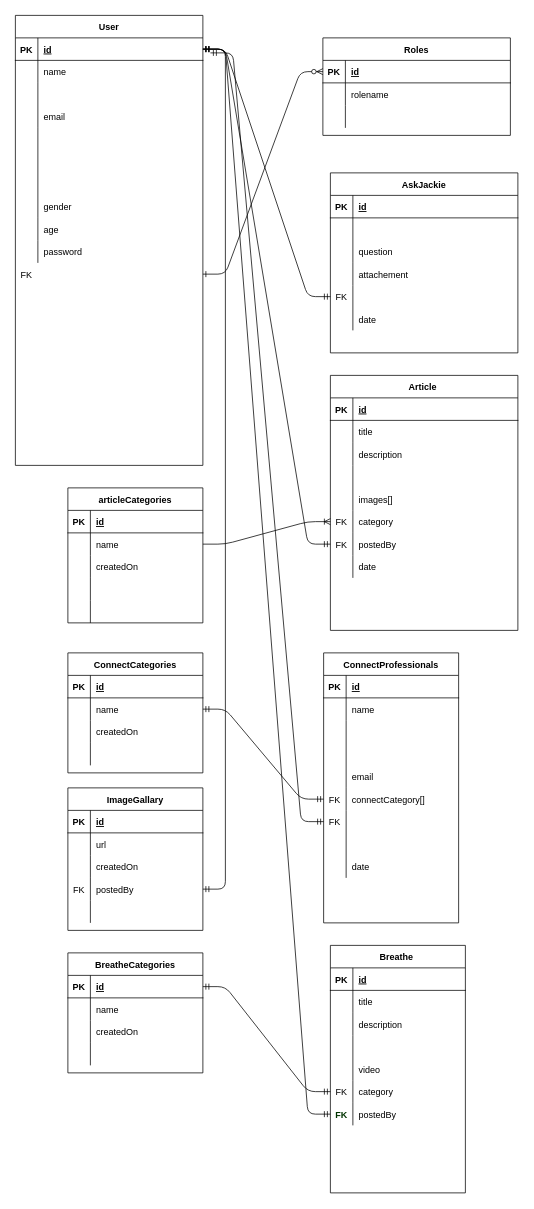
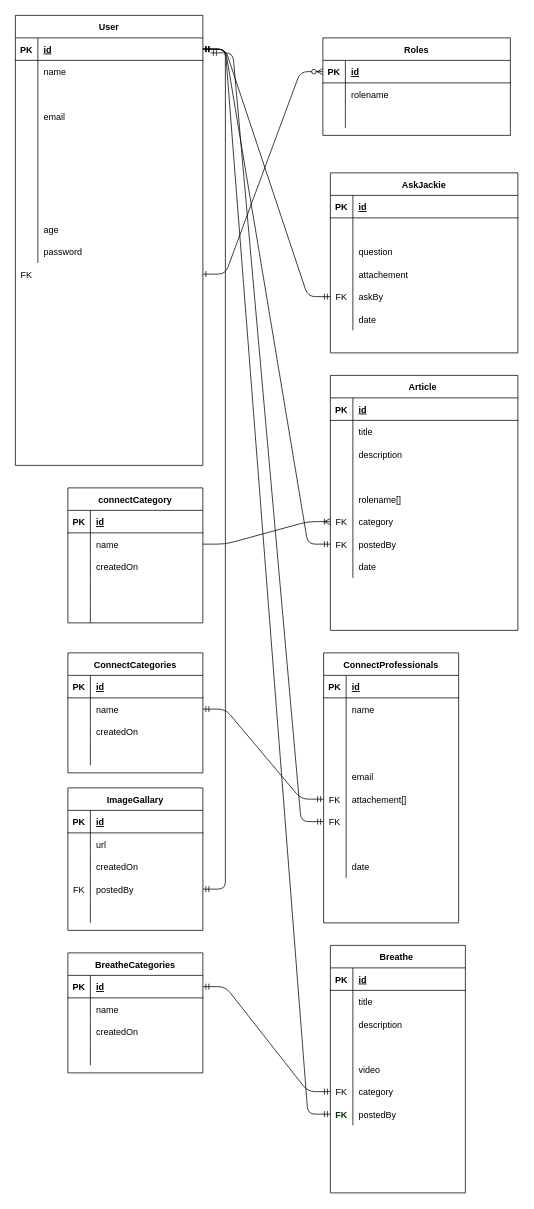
- <mxCell id="51" value="gender" style="shape=partialRectangle;overflow=hidden;connectable=0;fillColor=none;top=0;left=0;bottom=0;right=0;align=left;spacingLeft=6;" vertex="1" parent="49"><mxGeometry x="30" width="220" height="30" as="geometry" /></mxCell>
+ <mxCell id="27" value="askBy" style="shape=partialRectangle;overflow=hidden;connectable=0;fillColor=none;top=0;left=0;bottom=0;right=0;align=left;spacingLeft=6;" vertex="1" parent="25"><mxGeometry x="30" width="220" height="30" as="geometry" /></mxCell>
- <mxCell id="98" value="articleCategories" style="shape=table;startSize=30;container=1;collapsible=1;childLayout=tableLayout;fixedRows=1;rowLines=0;fontStyle=1;align=center;resizeLast=1;" vertex="1" parent="1"><mxGeometry x="90" y="650" width="180" height="180" as="geometry" /></mxCell>
+ <mxCell id="98" value="connectCategory" style="shape=table;startSize=30;container=1;collapsible=1;childLayout=tableLayout;fixedRows=1;rowLines=0;fontStyle=1;align=center;resizeLast=1;" vertex="1" parent="1"><mxGeometry x="90" y="650" width="180" height="180" as="geometry" /></mxCell>
- <mxCell id="75" value="images[]" style="shape=partialRectangle;overflow=hidden;connectable=0;fillColor=none;top=0;left=0;bottom=0;right=0;align=left;spacingLeft=6;" vertex="1" parent="73"><mxGeometry x="30" width="220" height="30" as="geometry" /></mxCell>
+ <mxCell id="75" value="rolename[]" style="shape=partialRectangle;overflow=hidden;connectable=0;fillColor=none;top=0;left=0;bottom=0;right=0;align=left;spacingLeft=6;" vertex="1" parent="73"><mxGeometry x="30" width="220" height="30" as="geometry" /></mxCell>
- <mxCell id="132" value="connectCategory[]" style="shape=partialRectangle;connectable=0;fillColor=none;top=0;left=0;bottom=0;right=0;align=left;spacingLeft=6;overflow=hidden;" vertex="1" parent="130"><mxGeometry x="30" width="150" height="30" as="geometry" /></mxCell>
+ <mxCell id="132" value="attachement[]" style="shape=partialRectangle;connectable=0;fillColor=none;top=0;left=0;bottom=0;right=0;align=left;spacingLeft=6;overflow=hidden;" vertex="1" parent="130"><mxGeometry x="30" width="150" height="30" as="geometry" /></mxCell>
